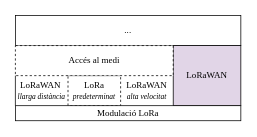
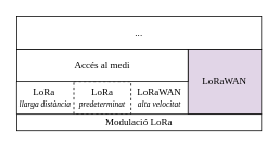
- <mxCell id="7" value="Accés al medi" style="rounded=0;whiteSpace=wrap;html=1;fontFamily=Computer Modern;dashed=1;" parent="1" vertex="1"><mxGeometry x="20" y="60" width="210" height="40" as="geometry" /></mxCell>
+ <mxCell id="7" value="Accés al medi" style="rounded=0;whiteSpace=wrap;html=1;fontFamily=Computer Modern;" parent="1" vertex="1"><mxGeometry x="20" y="60" width="210" height="40" as="geometry" /></mxCell>
- <mxCell id="2" value="LoRaWAN&amp;nbsp;&lt;div&gt;&lt;i&gt;&lt;font style=&quot;font-size: 10px;&quot;&gt;llarga distància&lt;/font&gt;&lt;/i&gt;&lt;/div&gt;" style="rounded=0;whiteSpace=wrap;html=1;fontFamily=Computer Modern;strokeColor=none;" parent="1" vertex="1"><mxGeometry x="20" y="100" width="70" height="40" as="geometry" /></mxCell>
+ <mxCell id="2" value="LoRa&amp;nbsp;&lt;div&gt;&lt;i&gt;&lt;font style=&quot;font-size: 10px;&quot;&gt;llarga distància&lt;/font&gt;&lt;/i&gt;&lt;/div&gt;" style="rounded=0;whiteSpace=wrap;html=1;fontFamily=Computer Modern;strokeColor=none;" parent="1" vertex="1"><mxGeometry x="20" y="100" width="70" height="40" as="geometry" /></mxCell>
